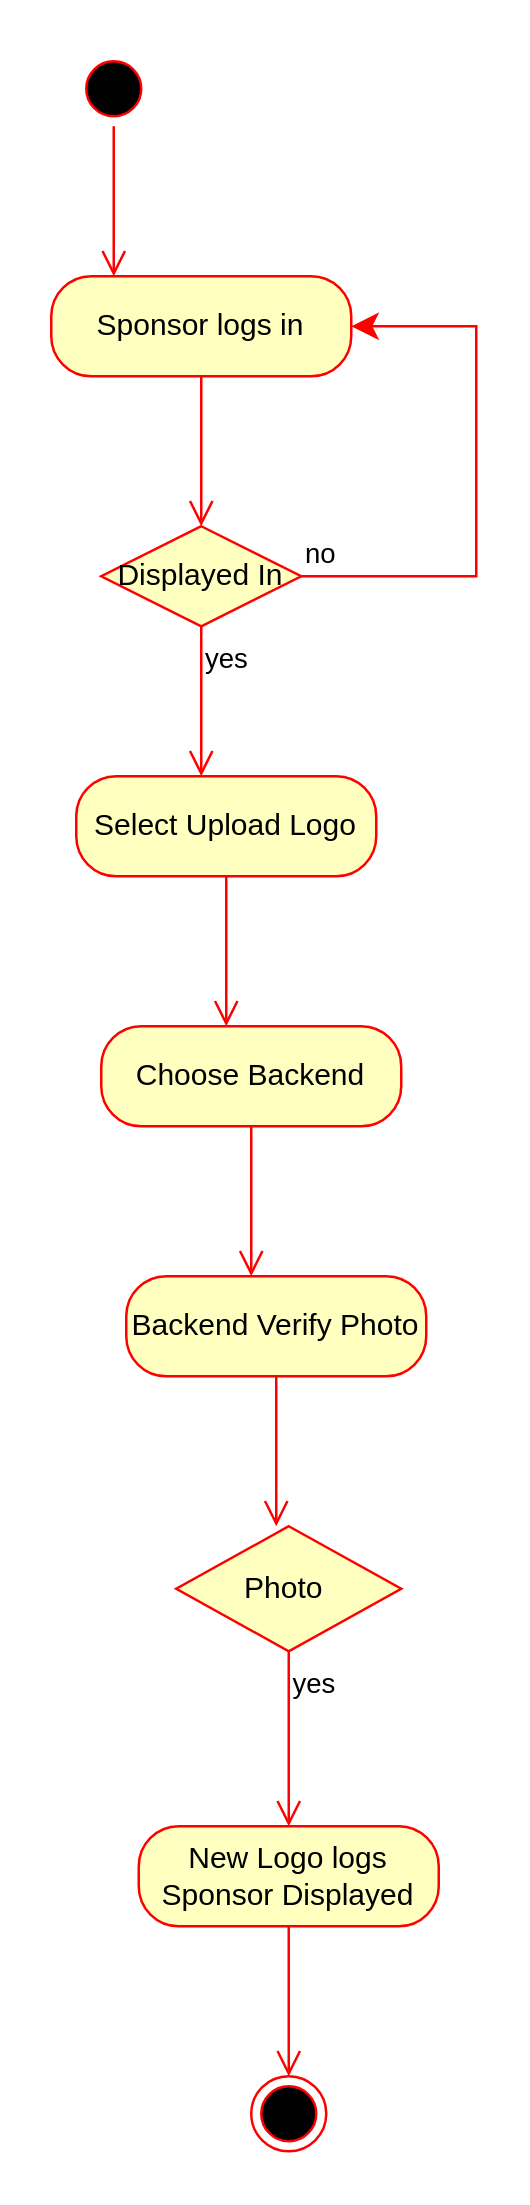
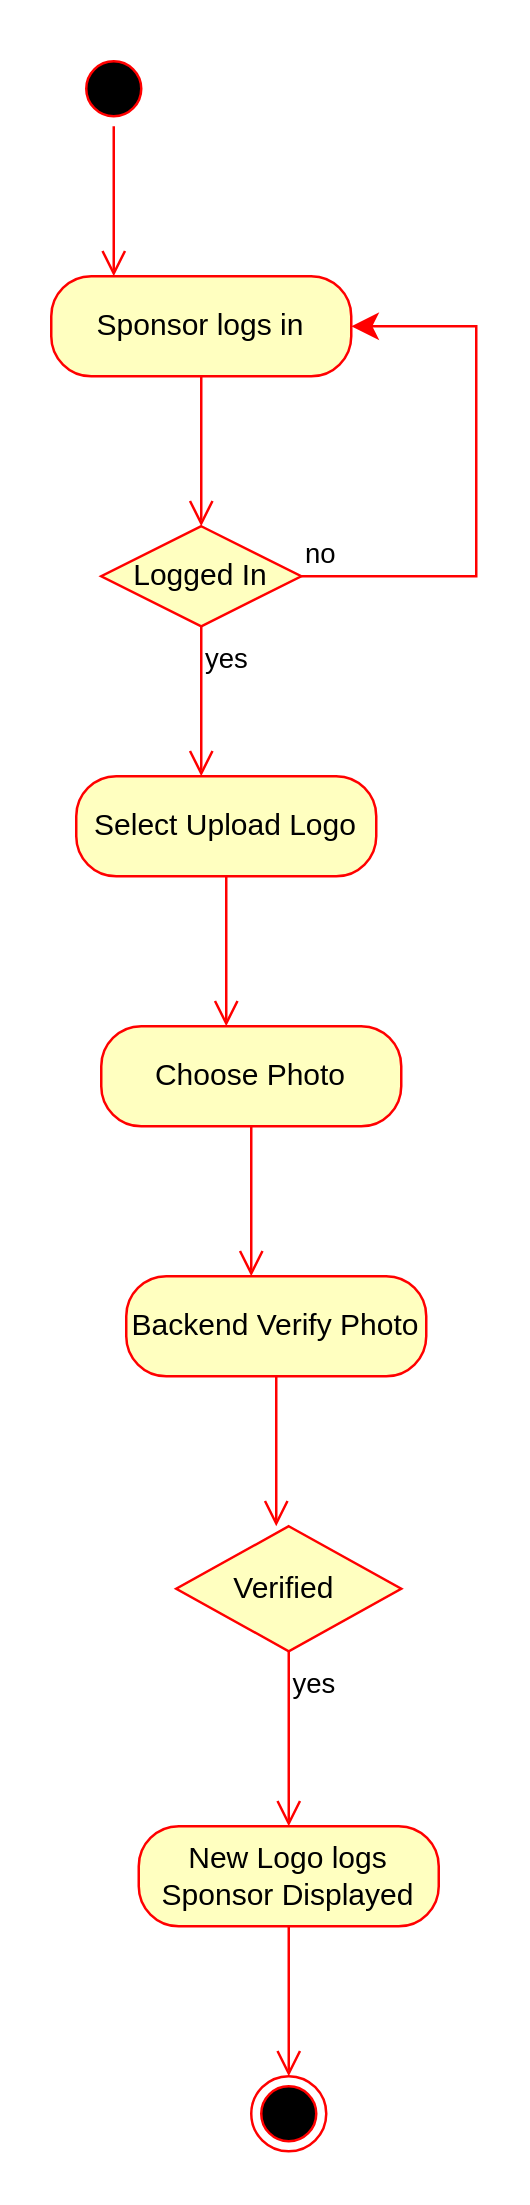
- <mxCell id="6" value="Displayed In" style="rhombus;whiteSpace=wrap;html=1;fillColor=#ffffc0;strokeColor=#ff0000;" vertex="1" parent="1"><mxGeometry x="40" y="210" width="80" height="40" as="geometry" /></mxCell>
+ <mxCell id="6" value="Logged In" style="rhombus;whiteSpace=wrap;html=1;fillColor=#ffffc0;strokeColor=#ff0000;" vertex="1" parent="1"><mxGeometry x="40" y="210" width="80" height="40" as="geometry" /></mxCell>
- <mxCell id="11" value="Choose Backend" style="rounded=1;whiteSpace=wrap;html=1;arcSize=40;fontColor=#000000;fillColor=#ffffc0;strokeColor=#ff0000;" vertex="1" parent="1"><mxGeometry x="40" y="410" width="120" height="40" as="geometry" /></mxCell>
+ <mxCell id="11" value="Choose Photo" style="rounded=1;whiteSpace=wrap;html=1;arcSize=40;fontColor=#000000;fillColor=#ffffc0;strokeColor=#ff0000;" vertex="1" parent="1"><mxGeometry x="40" y="410" width="120" height="40" as="geometry" /></mxCell>
- <mxCell id="15" value="Photo&amp;nbsp;" style="rhombus;whiteSpace=wrap;html=1;fillColor=#ffffc0;strokeColor=#ff0000;" vertex="1" parent="1"><mxGeometry x="70" y="610" width="90" height="50" as="geometry" /></mxCell>
+ <mxCell id="15" value="Verified&amp;nbsp;" style="rhombus;whiteSpace=wrap;html=1;fillColor=#ffffc0;strokeColor=#ff0000;" vertex="1" parent="1"><mxGeometry x="70" y="610" width="90" height="50" as="geometry" /></mxCell>
